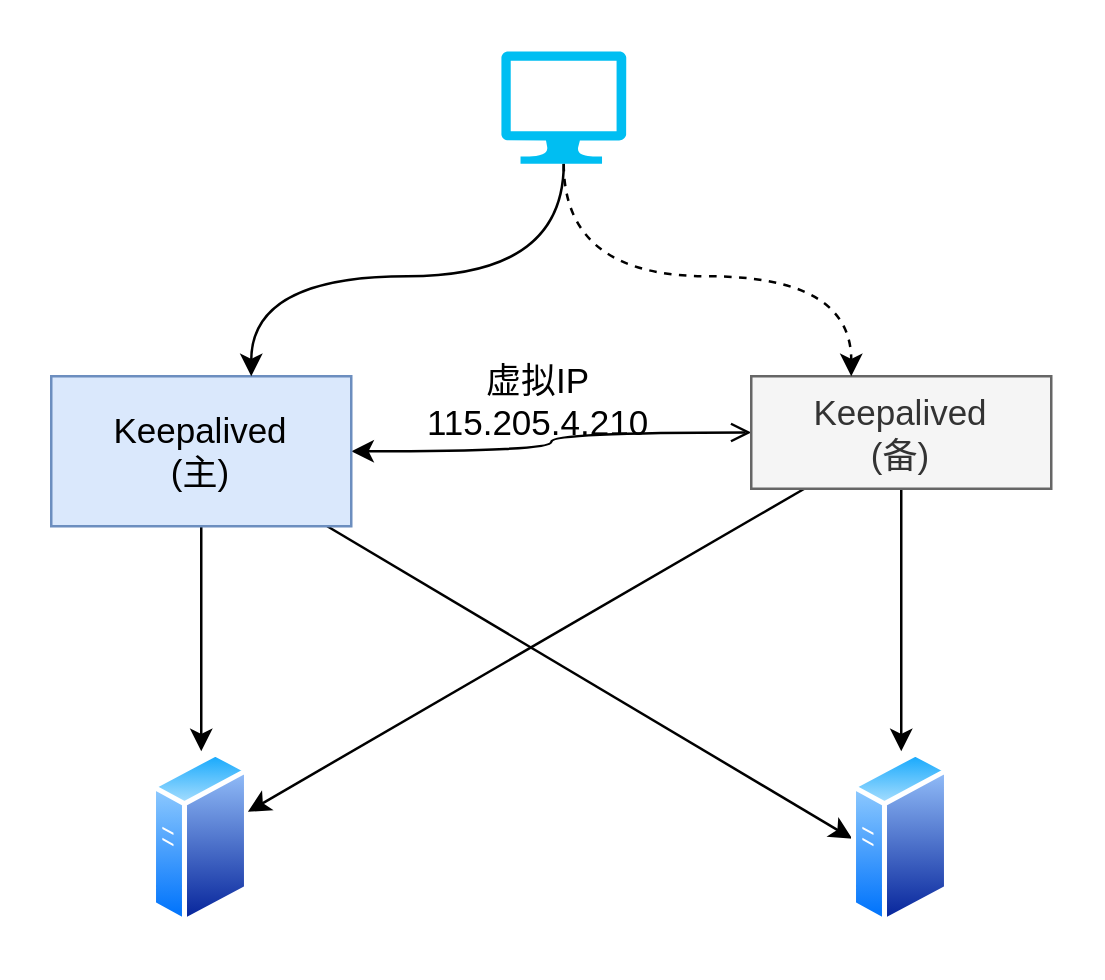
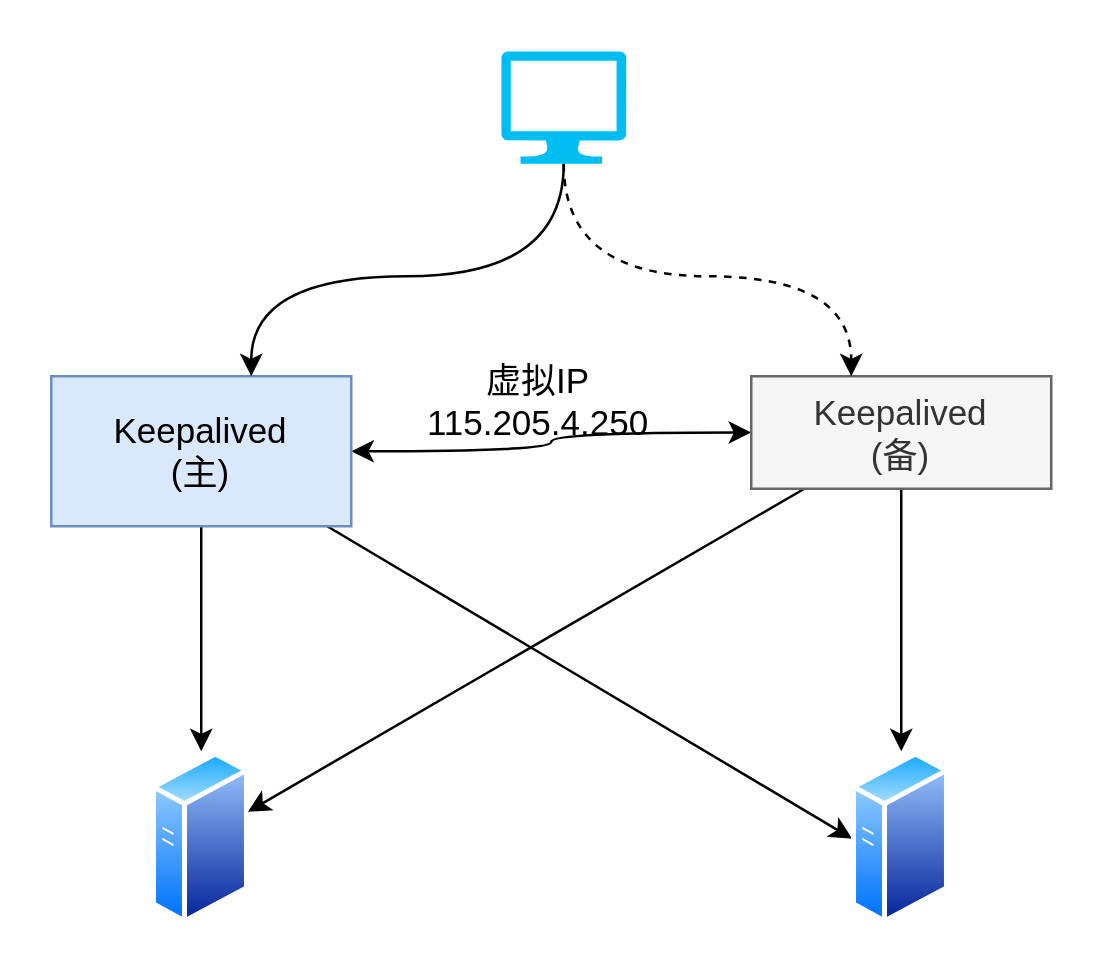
- <mxCell id="13" value="虚拟IP&lt;br&gt;115.205.4.210" style="text;html=1;strokeColor=none;fillColor=none;align=center;verticalAlign=middle;whiteSpace=wrap;rounded=0;comic=0;fontSize=14;fontColor=#000000;" vertex="1" parent="1"><mxGeometry x="190" y="150" width="50" height="20" as="geometry" /></mxCell>
+ <mxCell id="13" value="虚拟IP&lt;br&gt;115.205.4.250" style="text;html=1;strokeColor=none;fillColor=none;align=center;verticalAlign=middle;whiteSpace=wrap;rounded=0;comic=0;fontSize=14;fontColor=#000000;" vertex="1" parent="1"><mxGeometry x="190" y="150" width="50" height="20" as="geometry" /></mxCell>
- <mxCell id="3" style="edgeStyle=orthogonalEdgeStyle;curved=1;rounded=0;orthogonalLoop=1;jettySize=auto;html=1;entryX=0;entryY=0.5;entryDx=0;entryDy=0;fontSize=14;fontColor=#000000;endArrow=open;endFill=1;strokeColor=#000000;strokeWidth=1;startArrow=classic;startFill=1;" edge="1" parent="1" source="6" target="9"><mxGeometry relative="1" as="geometry" /></mxCell>
+ <mxCell id="3" style="edgeStyle=orthogonalEdgeStyle;curved=1;rounded=0;orthogonalLoop=1;jettySize=auto;html=1;entryX=0;entryY=0.5;entryDx=0;entryDy=0;fontSize=14;fontColor=#000000;endArrow=classic;endFill=1;strokeColor=#000000;strokeWidth=1;startArrow=classic;startFill=1;" edge="1" parent="1" source="6" target="9"><mxGeometry relative="1" as="geometry" /></mxCell>
